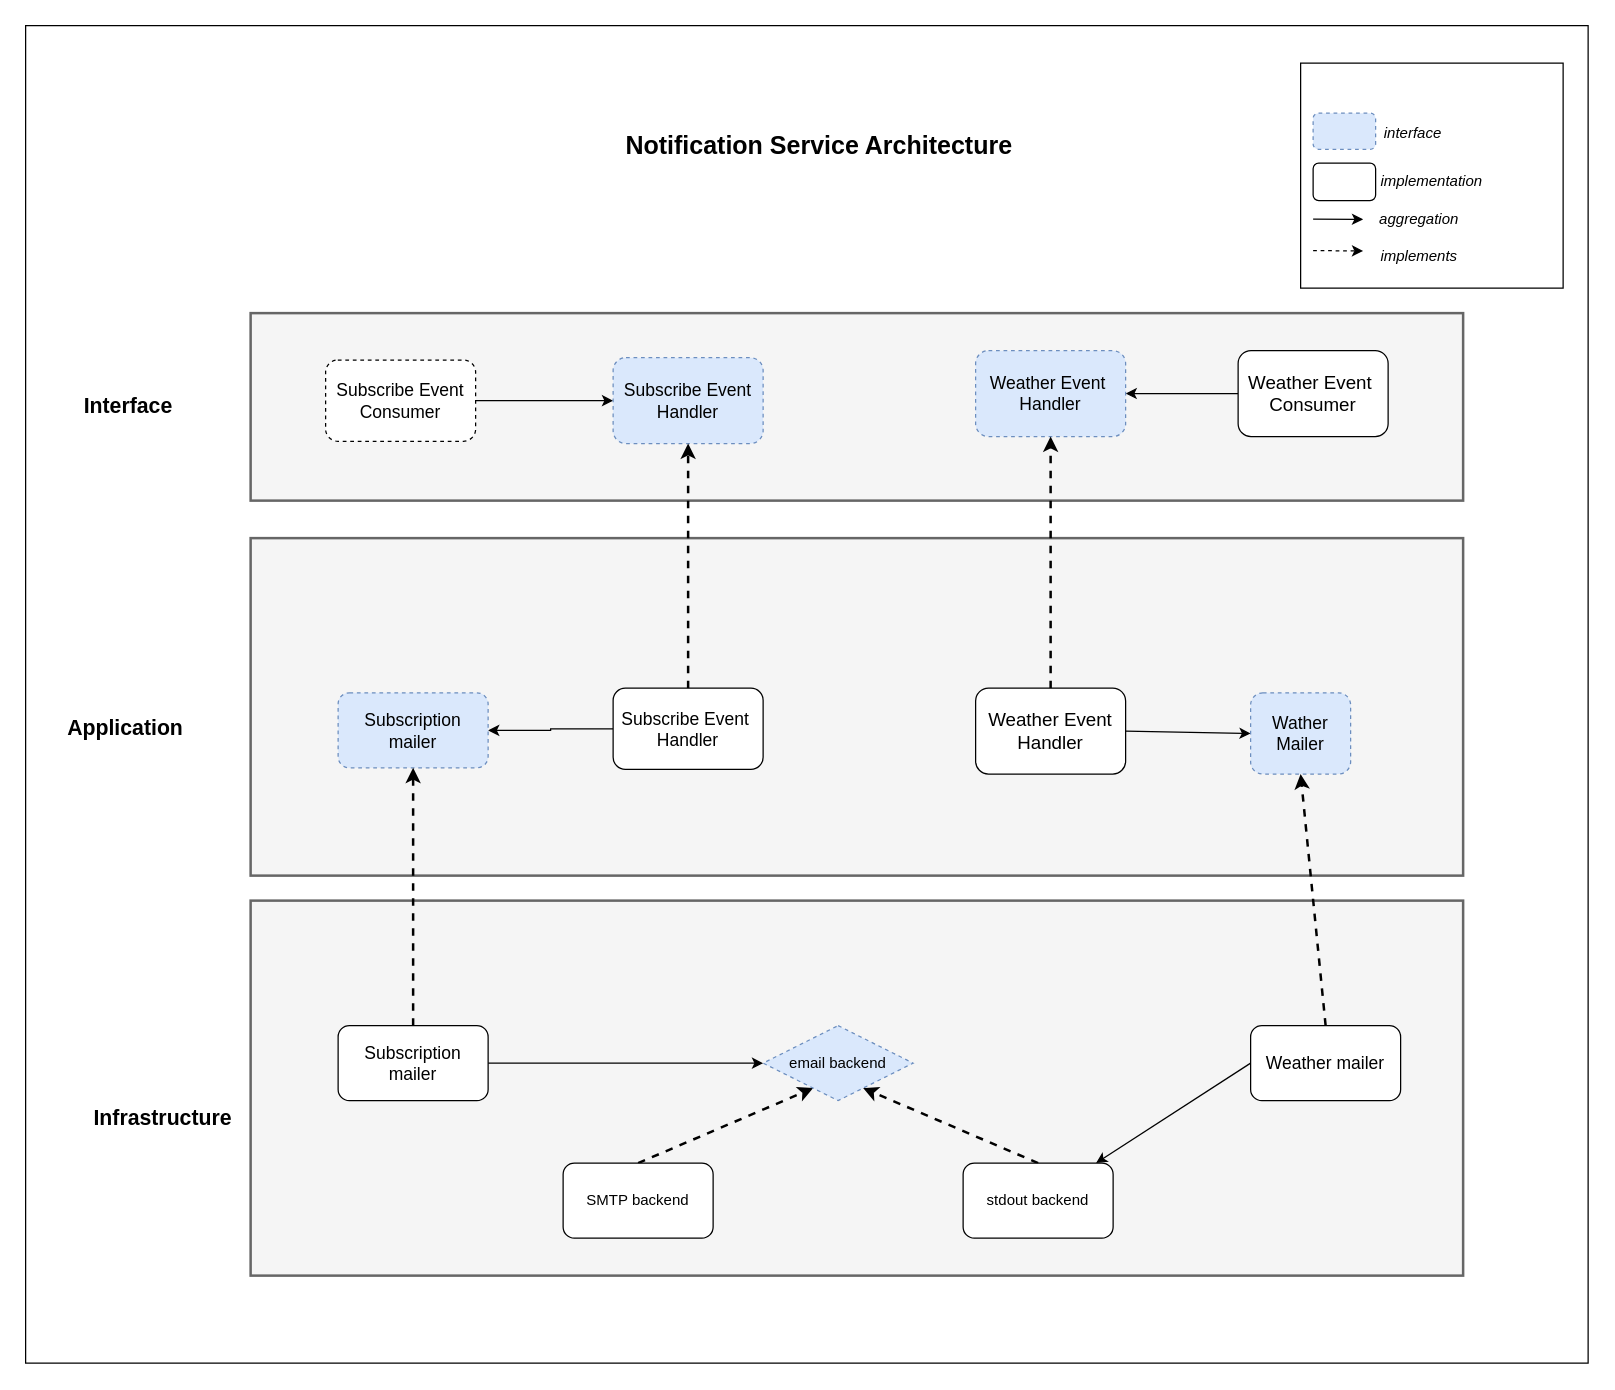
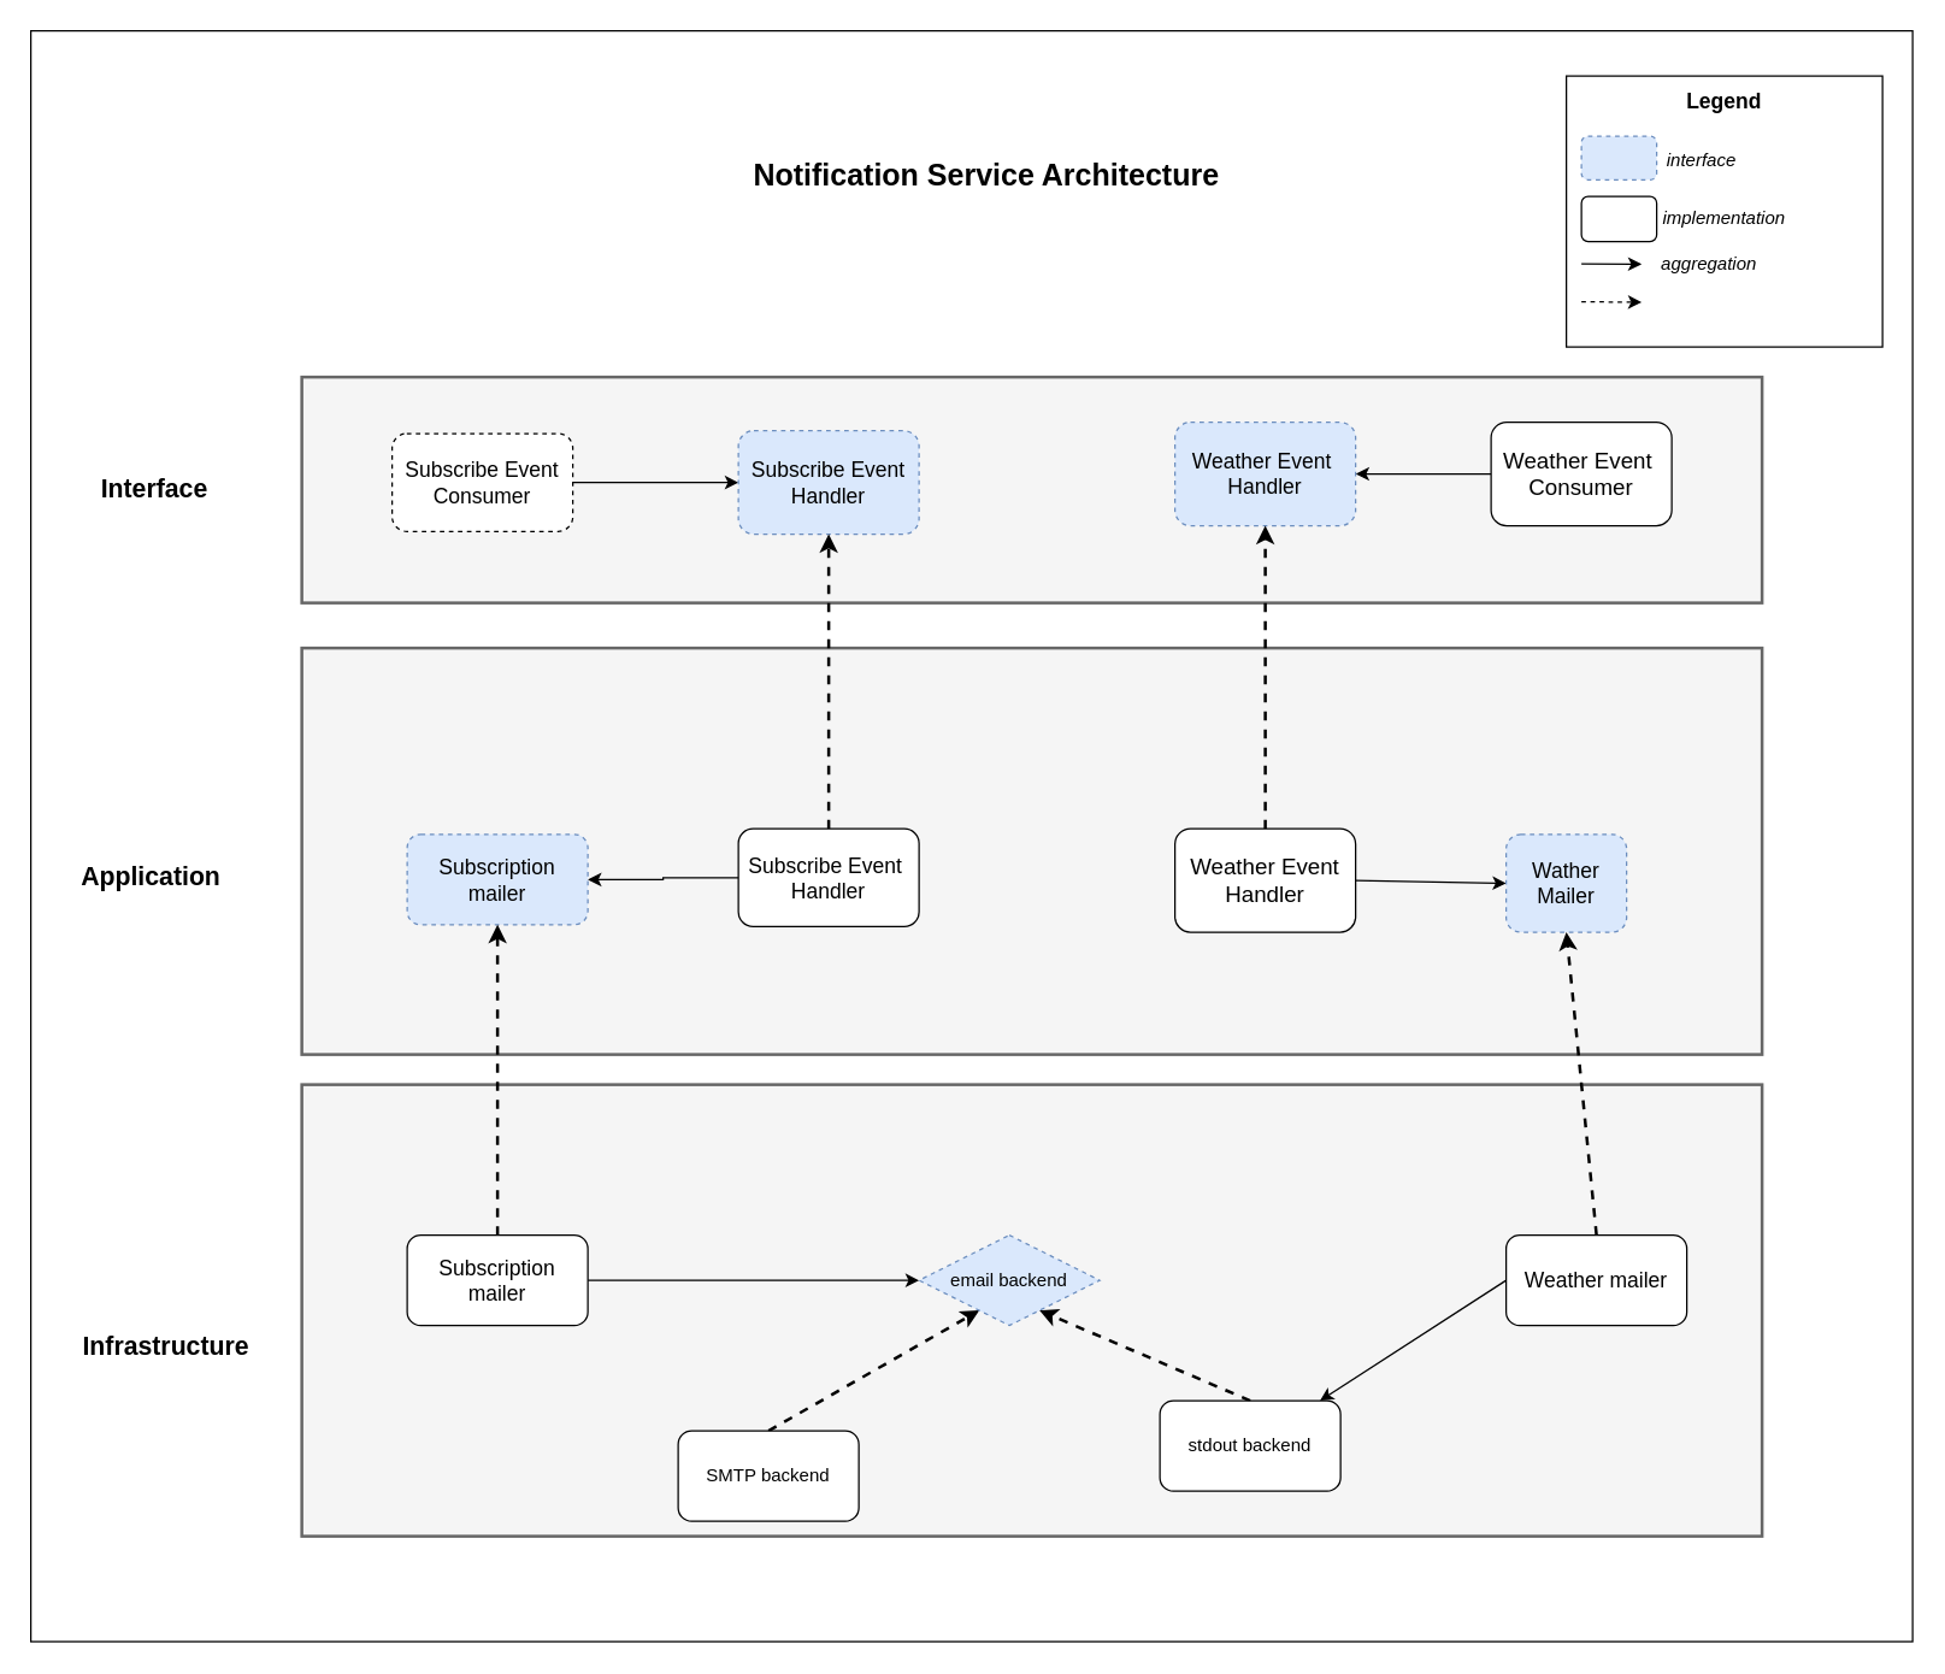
+ <mxCell id="37" value="&lt;font style=&quot;font-size: 14px;&quot;&gt;&lt;b&gt;Legend&lt;/b&gt;&lt;/font&gt;" style="text;html=1;align=center;verticalAlign=middle;whiteSpace=wrap;rounded=0;" parent="35" vertex="1"><mxGeometry x="75" width="60" height="34.286" as="geometry" /></mxCell>
- <mxCell id="45" value="&lt;i&gt;implements&lt;/i&gt;" style="text;html=1;align=center;verticalAlign=middle;whiteSpace=wrap;rounded=0;" parent="35" vertex="1"><mxGeometry x="60" y="140.001" width="70" height="30" as="geometry" /></mxCell>
- <mxCell id="20" value="&lt;font style=&quot;font-size: 17px;&quot;&gt;Infrastructure&lt;/font&gt;" style="text;html=1;align=center;verticalAlign=middle;whiteSpace=wrap;rounded=0;fontStyle=1" parent="1" vertex="1"><mxGeometry x="80" y="880" width="100" height="30" as="geometry" /></mxCell>
+ <mxCell id="20" value="&lt;font style=&quot;font-size: 17px;&quot;&gt;Infrastructure&lt;/font&gt;" style="text;html=1;align=center;verticalAlign=middle;whiteSpace=wrap;rounded=0;fontStyle=1" parent="1" vertex="1"><mxGeometry x="60" y="880" width="100" height="30" as="geometry" /></mxCell>
- <mxCell id="26" value="SMTP backend" style="rounded=1;whiteSpace=wrap;html=1;" parent="1" vertex="1"><mxGeometry x="450" y="930" width="120" height="60" as="geometry" /></mxCell>
+ <mxCell id="26" value="SMTP backend" style="rounded=1;whiteSpace=wrap;html=1;" parent="1" vertex="1"><mxGeometry x="450" y="950" width="120" height="60" as="geometry" /></mxCell>
